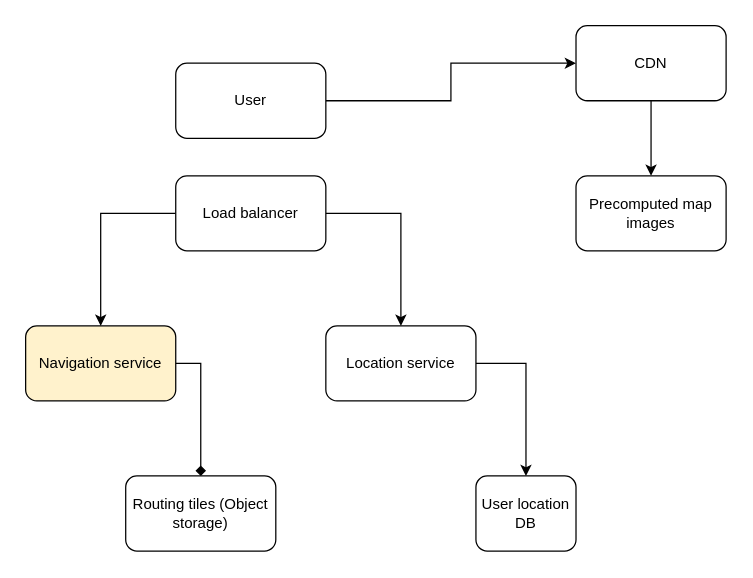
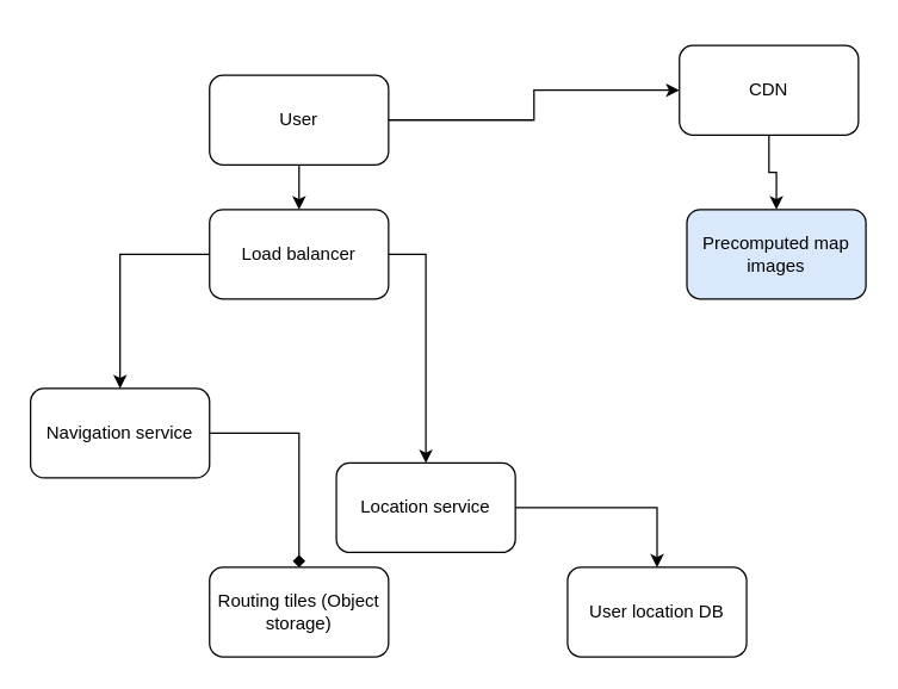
- <mxCell id="15" value="CDN" style="rounded=1;whiteSpace=wrap;html=1;" vertex="1" parent="1"><mxGeometry x="460" y="20" width="120" height="60" as="geometry" /></mxCell>
+ <mxCell id="15" value="CDN" style="rounded=1;whiteSpace=wrap;html=1;" vertex="1" parent="1"><mxGeometry x="455" y="30" width="120" height="60" as="geometry" /></mxCell>
+ <mxCell id="2" style="edgeStyle=orthogonalEdgeStyle;rounded=0;orthogonalLoop=1;jettySize=auto;html=1;exitX=0.5;exitY=1;exitDx=0;exitDy=0;entryX=0.5;entryY=0;entryDx=0;entryDy=0;" edge="1" parent="1" source="4" target="7"><mxGeometry relative="1" as="geometry" /></mxCell>
- <mxCell id="16" value="Precomputed map images" style="rounded=1;whiteSpace=wrap;html=1;" vertex="1" parent="1"><mxGeometry x="460" y="140" width="120" height="60" as="geometry" /></mxCell>
+ <mxCell id="16" value="Precomputed map images" style="rounded=1;whiteSpace=wrap;html=1;fillColor=#dae8fc;" vertex="1" parent="1"><mxGeometry x="460" y="140" width="120" height="60" as="geometry" /></mxCell>
- <mxCell id="9" value="Navigation service" style="rounded=1;whiteSpace=wrap;html=1;fillColor=#fff2cc;" vertex="1" parent="1"><mxGeometry x="20" y="260" width="120" height="60" as="geometry" /></mxCell>
+ <mxCell id="9" value="Navigation service" style="rounded=1;whiteSpace=wrap;html=1;" vertex="1" parent="1"><mxGeometry x="20" y="260" width="120" height="60" as="geometry" /></mxCell>
- <mxCell id="11" value="Location service" style="rounded=1;whiteSpace=wrap;html=1;" vertex="1" parent="1"><mxGeometry x="260" y="260" width="120" height="60" as="geometry" /></mxCell>
+ <mxCell id="11" value="Location service" style="rounded=1;whiteSpace=wrap;html=1;" vertex="1" parent="1"><mxGeometry x="225" y="310" width="120" height="60" as="geometry" /></mxCell>
- <mxCell id="12" value="Routing tiles (Object storage)" style="rounded=1;whiteSpace=wrap;html=1;" vertex="1" parent="1"><mxGeometry x="100" y="380" width="120" height="60" as="geometry" /></mxCell>
+ <mxCell id="12" value="Routing tiles (Object storage)" style="rounded=1;whiteSpace=wrap;html=1;" vertex="1" parent="1"><mxGeometry x="140" y="380" width="120" height="60" as="geometry" /></mxCell>
- <mxCell id="13" value="User location DB" style="rounded=1;whiteSpace=wrap;html=1;" vertex="1" parent="1"><mxGeometry x="380" y="380" width="80" height="60" as="geometry" /></mxCell>
+ <mxCell id="13" value="User location DB" style="rounded=1;whiteSpace=wrap;html=1;" vertex="1" parent="1"><mxGeometry x="380" y="380" width="120" height="60" as="geometry" /></mxCell>
